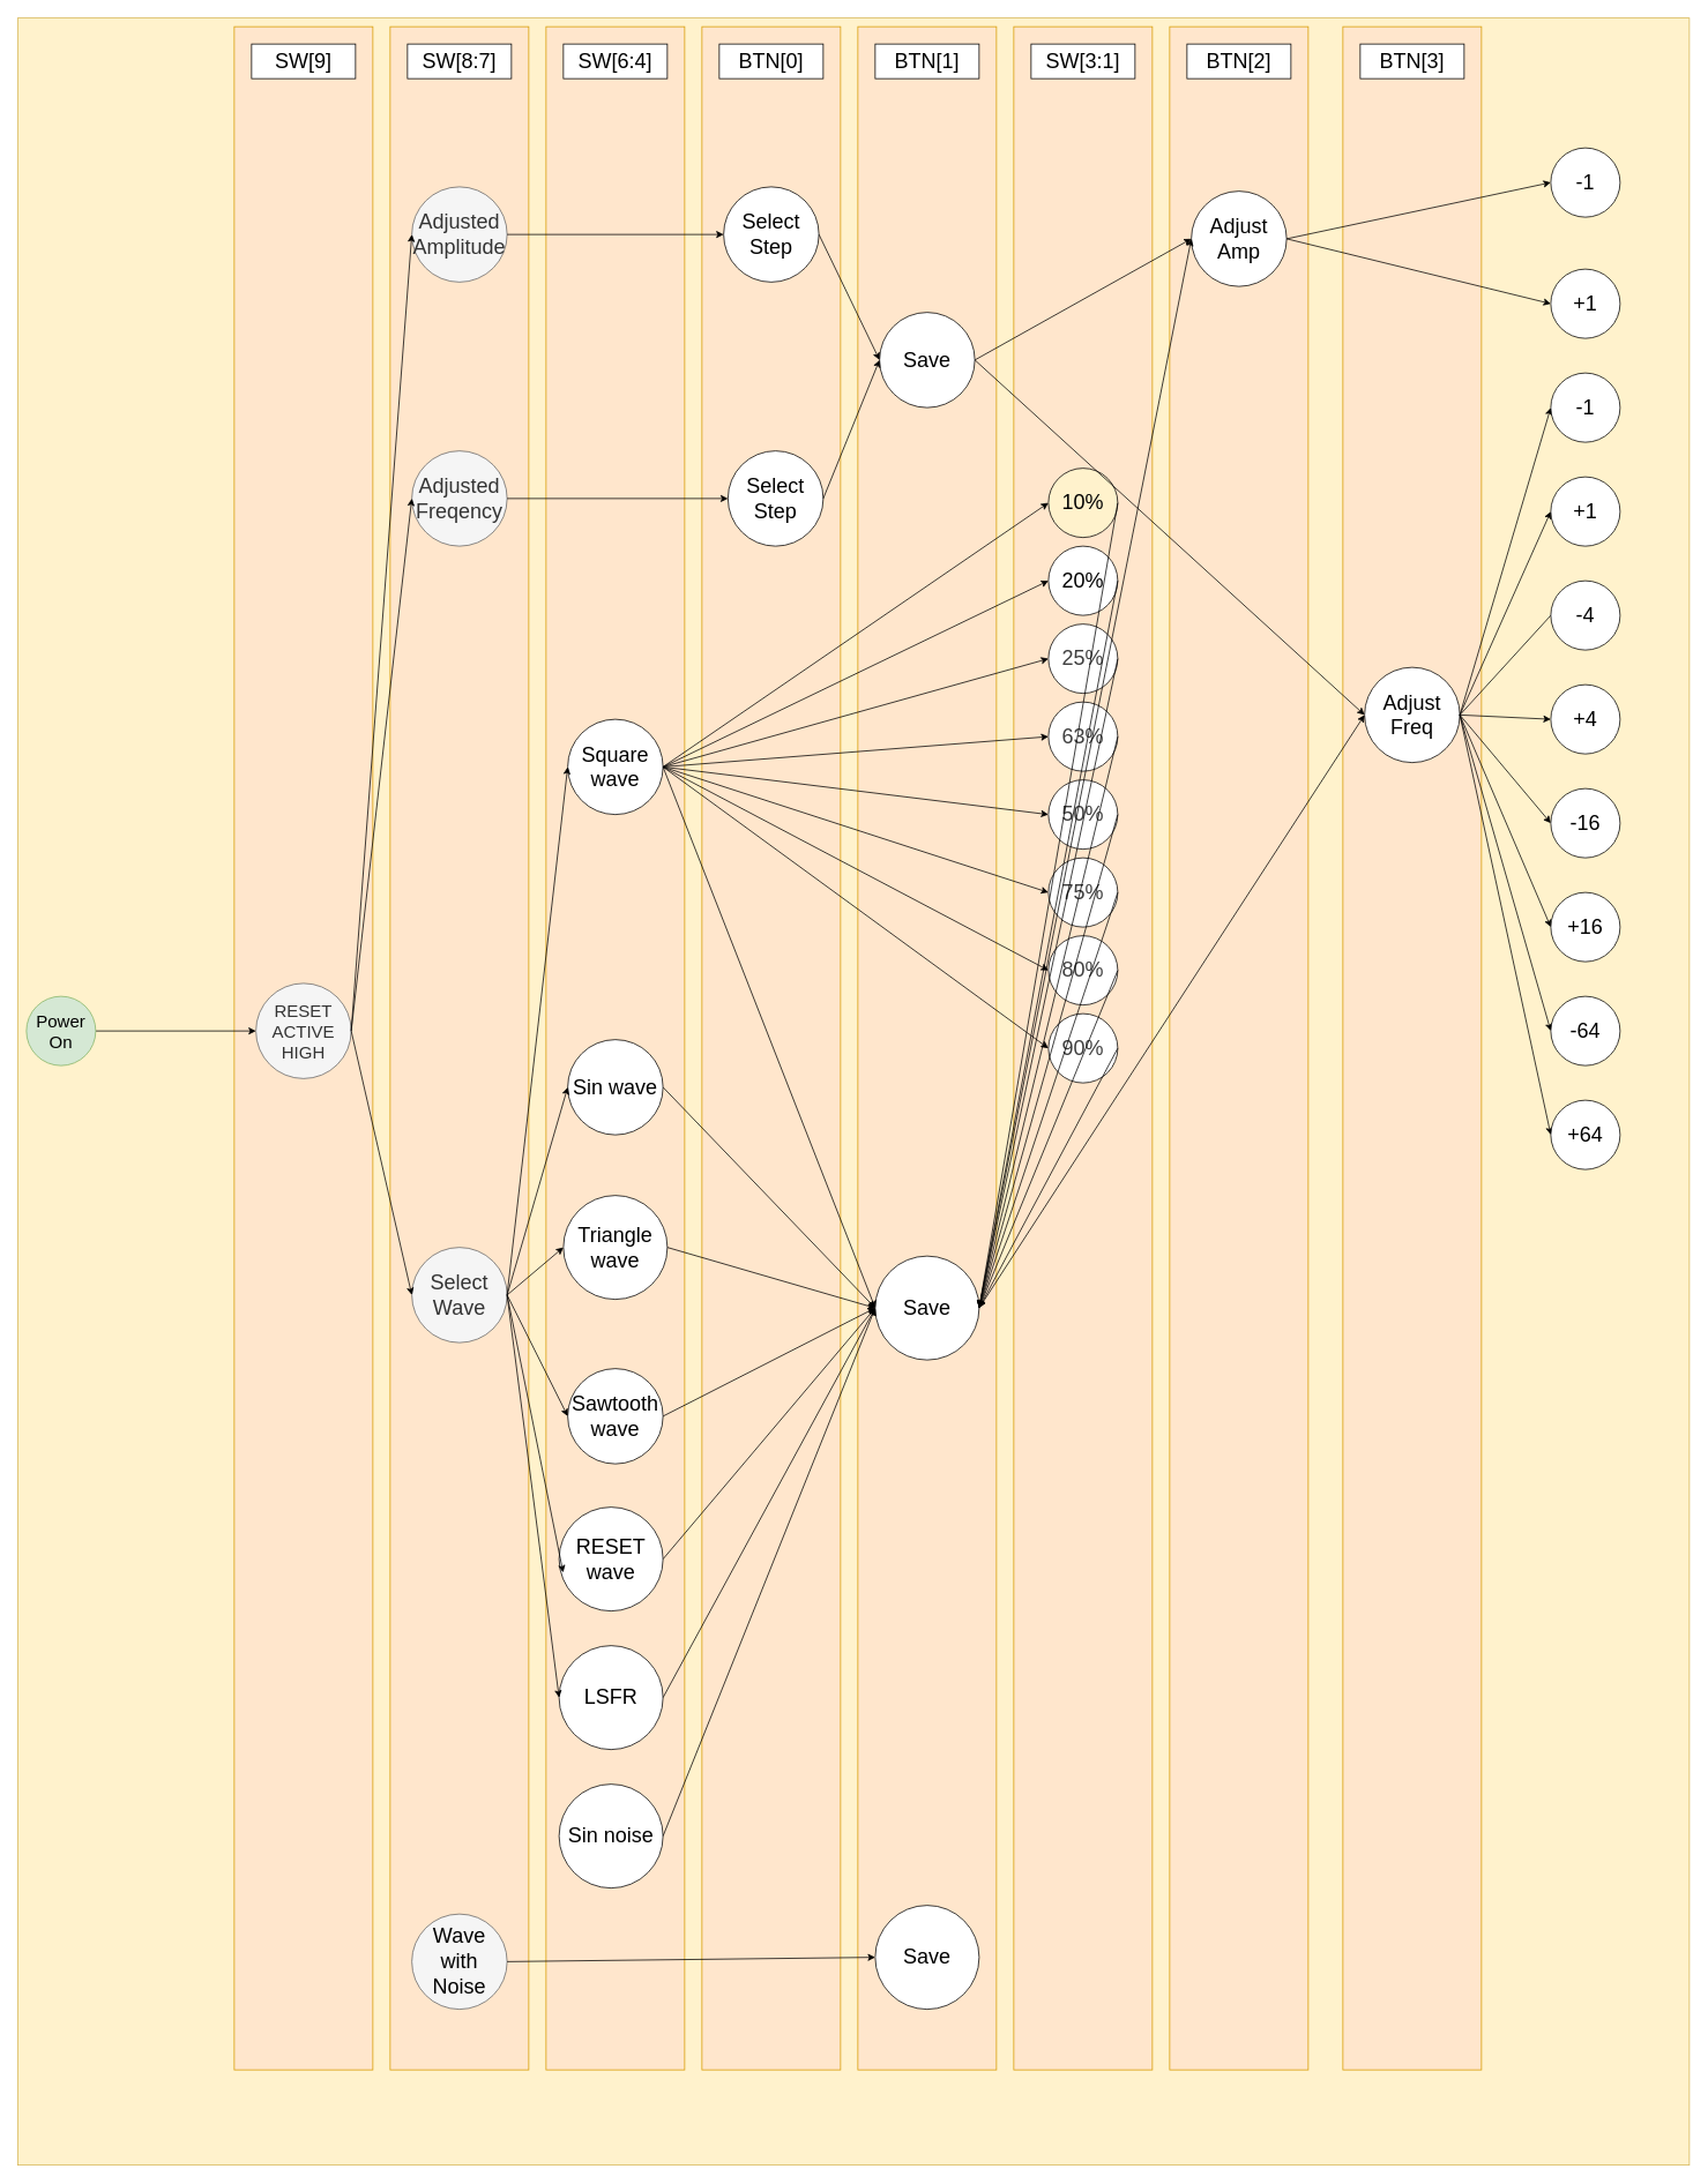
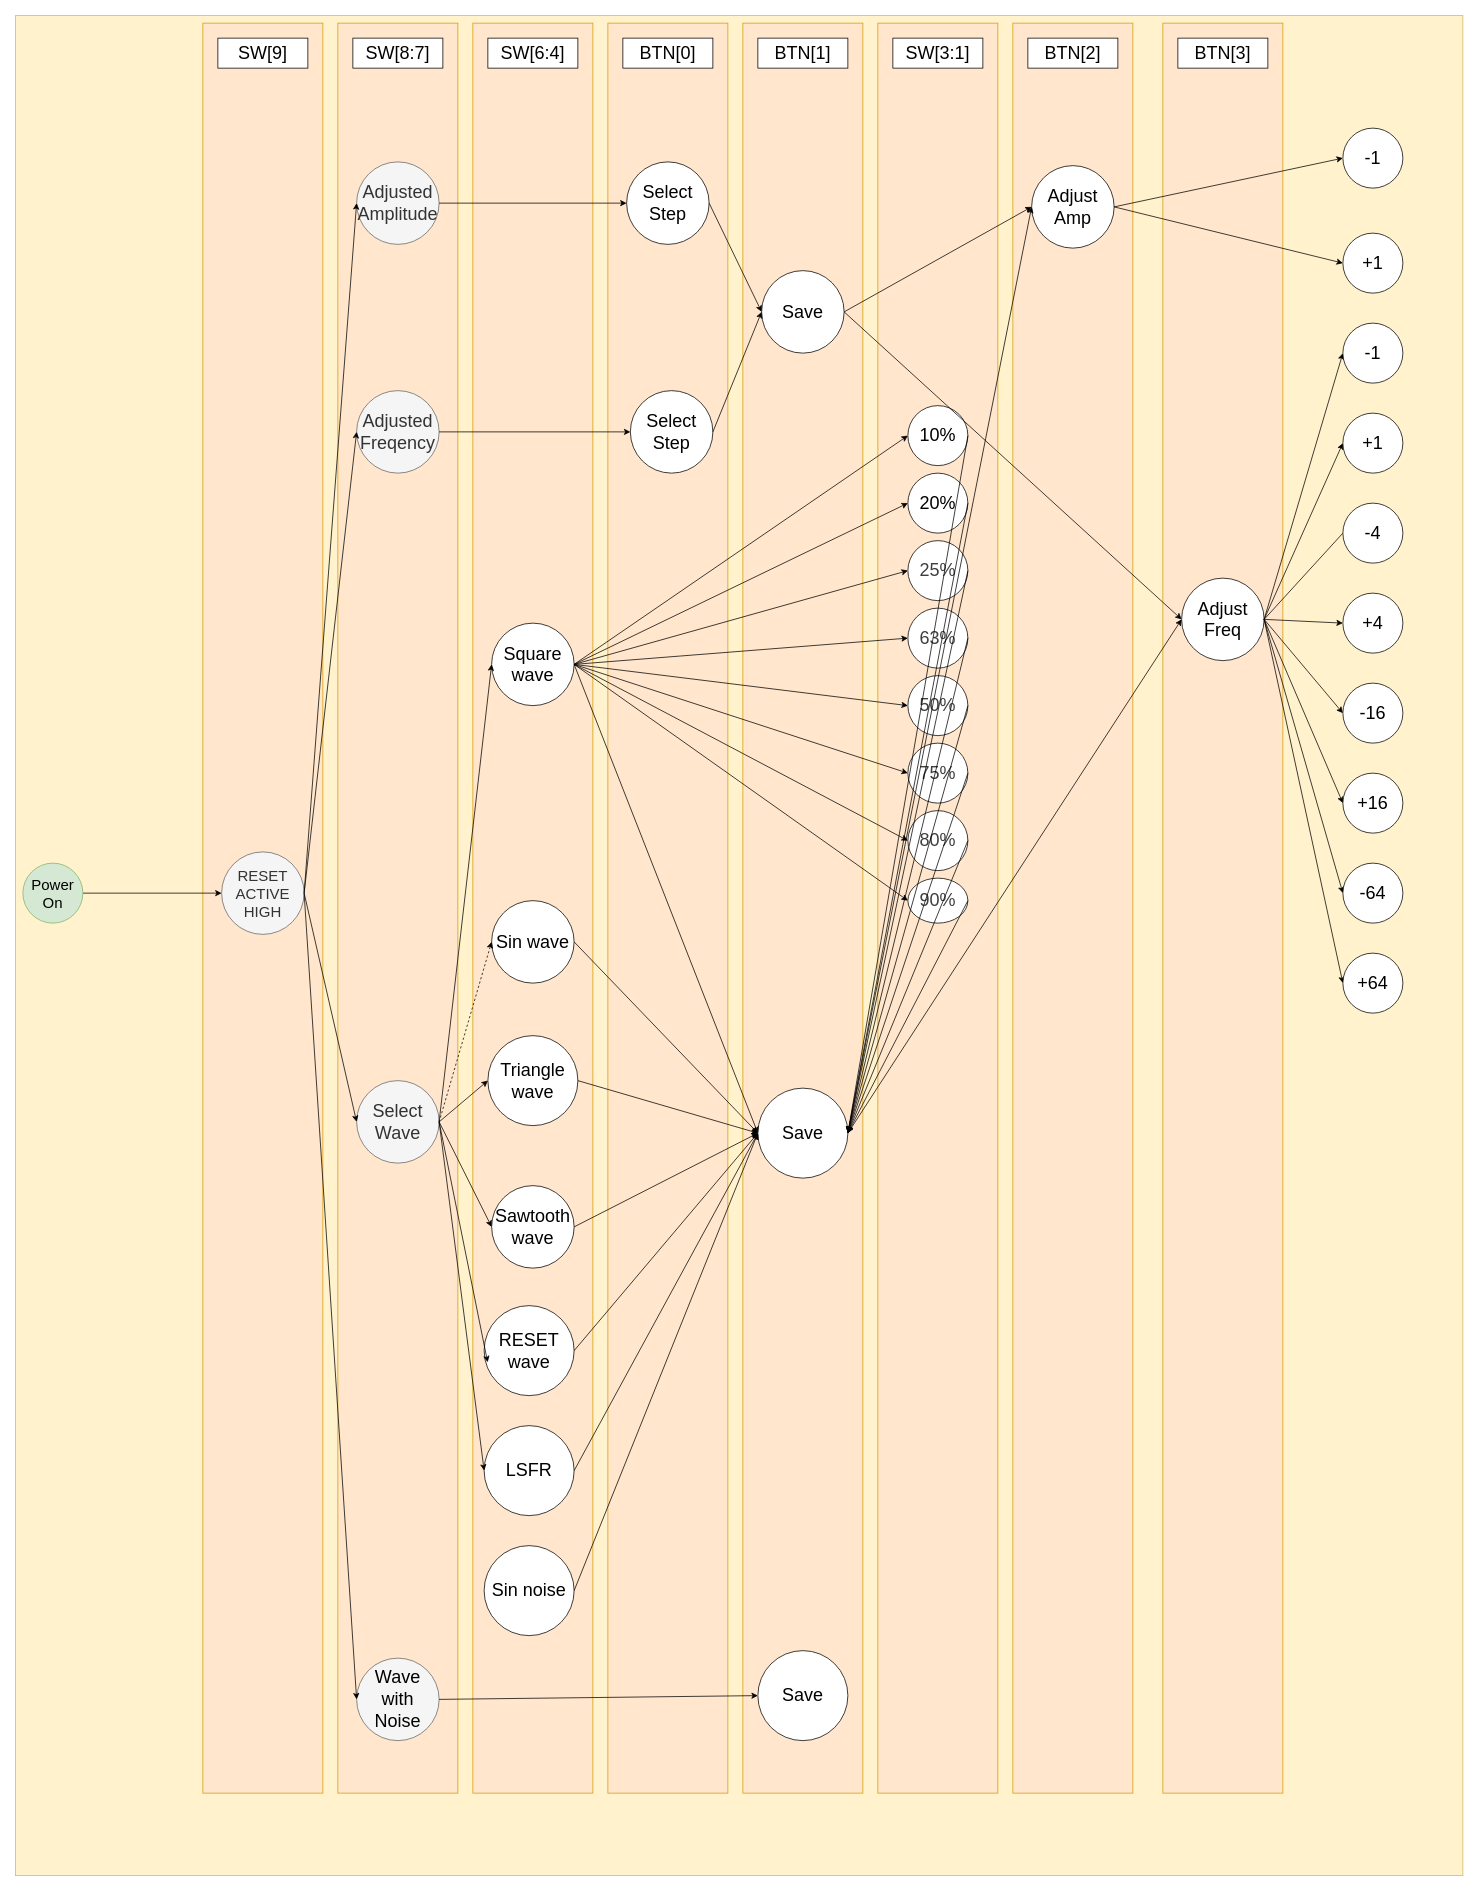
- <mxCell id="16" value="&lt;font style=&quot;font-size: 24px;&quot;&gt;10%&lt;/font&gt;" style="ellipse;whiteSpace=wrap;html=1;fillColor=#fff2cc;" parent="13" vertex="1"><mxGeometry x="40" y="510" width="80" height="80" as="geometry" /></mxCell>
+ <mxCell id="16" value="&lt;font style=&quot;font-size: 24px;&quot;&gt;10%&lt;/font&gt;" style="ellipse;whiteSpace=wrap;html=1;" parent="13" vertex="1"><mxGeometry x="40" y="510" width="80" height="80" as="geometry" /></mxCell>
- <mxCell id="23" value="&lt;span style=&quot;color: rgb(63, 63, 63); font-size: 24px;&quot;&gt;90%&lt;/span&gt;" style="ellipse;whiteSpace=wrap;html=1;" parent="13" vertex="1"><mxGeometry x="40" y="1140" width="80" height="80" as="geometry" /></mxCell>
+ <mxCell id="23" value="&lt;span style=&quot;color: rgb(63, 63, 63); font-size: 24px;&quot;&gt;90%&lt;/span&gt;" style="ellipse;whiteSpace=wrap;html=1;" parent="13" vertex="1"><mxGeometry x="40" y="1140" width="80" height="60" as="geometry" /></mxCell>
- <mxCell id="58" value="" style="edgeStyle=none;html=1;entryX=0;entryY=0.5;entryDx=0;entryDy=0;exitX=1;exitY=0.5;exitDx=0;exitDy=0;" parent="1" source="44" target="7" edge="1"><mxGeometry relative="1" as="geometry" /></mxCell>
+ <mxCell id="58" value="" style="edgeStyle=none;html=1;entryX=0;entryY=0.5;entryDx=0;entryDy=0;exitX=1;exitY=0.5;exitDx=0;exitDy=0;dashed=1;" parent="1" source="44" target="7" edge="1"><mxGeometry relative="1" as="geometry" /></mxCell>
+ <mxCell id="52" value="" style="edgeStyle=none;html=1;exitX=1;exitY=0.5;exitDx=0;exitDy=0;entryX=0;entryY=0.5;entryDx=0;entryDy=0;" parent="1" source="49" target="45" edge="1"><mxGeometry relative="1" as="geometry" /></mxCell>
